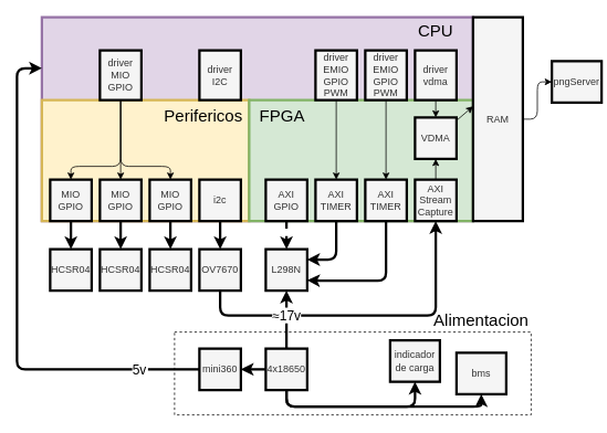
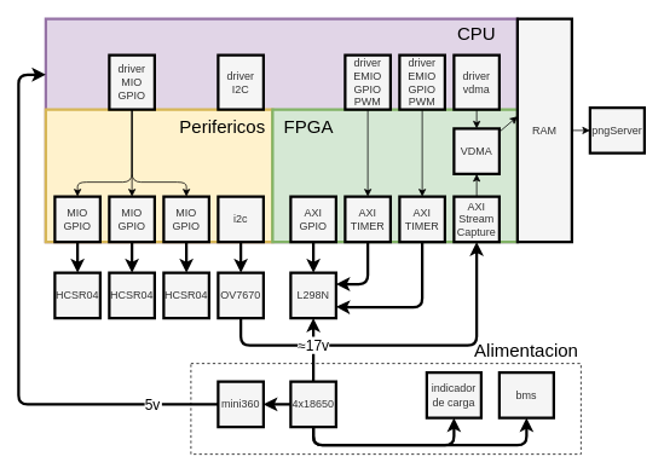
- <mxCell id="29" value="pngServer" style="rounded=0;whiteSpace=wrap;html=1;fillColor=#f5f5f5;fontColor=#333333;strokeColor=#000000;strokeWidth=3;" vertex="1" parent="1"><mxGeometry x="665" y="73" width="60" height="50" as="geometry" /></mxCell>
+ <mxCell id="29" value="pngServer" style="rounded=0;whiteSpace=wrap;html=1;fillColor=#f5f5f5;fontColor=#333333;strokeColor=#000000;strokeWidth=3;" vertex="1" parent="1"><mxGeometry x="650" y="118" width="60" height="50" as="geometry" /></mxCell>
- <mxCell id="23" style="edgeStyle=none;html=1;entryX=0.5;entryY=0;entryDx=0;entryDy=0;strokeColor=#000000;strokeWidth=3;dashed=1;" edge="1" parent="1" source="24" target="14"><mxGeometry relative="1" as="geometry" /></mxCell>
+ <mxCell id="23" style="edgeStyle=none;html=1;entryX=0.5;entryY=0;entryDx=0;entryDy=0;strokeColor=#000000;strokeWidth=3;" edge="1" parent="1" source="24" target="14"><mxGeometry relative="1" as="geometry" /></mxCell>
- <mxCell id="55" value="bms" style="rounded=0;whiteSpace=wrap;html=1;fillColor=#f5f5f5;fontColor=#333333;strokeColor=#000000;strokeWidth=3;" vertex="1" parent="1"><mxGeometry x="550" y="425" width="60" height="50" as="geometry" /></mxCell>
+ <mxCell id="55" value="bms" style="rounded=0;whiteSpace=wrap;html=1;fillColor=#f5f5f5;fontColor=#333333;strokeColor=#000000;strokeWidth=3;" vertex="1" parent="1"><mxGeometry x="550" y="410" width="60" height="50" as="geometry" /></mxCell>
